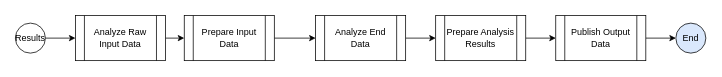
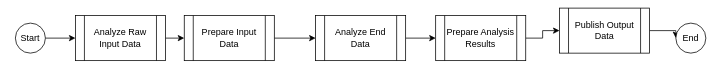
- <mxCell id="3" value="Results" style="ellipse;whiteSpace=wrap;html=1;aspect=fixed;" parent="1" vertex="1"><mxGeometry y="30" width="40" height="40" as="geometry" x="20" /></mxCell>
+ <mxCell id="3" value="Start" style="ellipse;whiteSpace=wrap;html=1;aspect=fixed;" parent="1" vertex="1"><mxGeometry y="30" width="40" height="40" as="geometry" x="20" /></mxCell>
- <mxCell id="13" value="Publish Output Data" style="shape=process;whiteSpace=wrap;html=1;backgroundOutline=1;" parent="1" vertex="1"><mxGeometry x="740" width="120" height="60" as="geometry" y="20" /></mxCell>
+ <mxCell id="13" value="Publish Output Data" style="shape=process;whiteSpace=wrap;html=1;backgroundOutline=1;" parent="1" vertex="1"><mxGeometry x="745" y="10" width="120" height="60" as="geometry" /></mxCell>
- <mxCell id="14" value="End" style="ellipse;whiteSpace=wrap;html=1;aspect=fixed;fillColor=#dae8fc;" parent="1" vertex="1"><mxGeometry x="900" y="30" width="40" height="40" as="geometry" /></mxCell>
+ <mxCell id="14" value="End" style="ellipse;whiteSpace=wrap;html=1;aspect=fixed;" parent="1" vertex="1"><mxGeometry x="900" y="30" width="40" height="40" as="geometry" /></mxCell>
